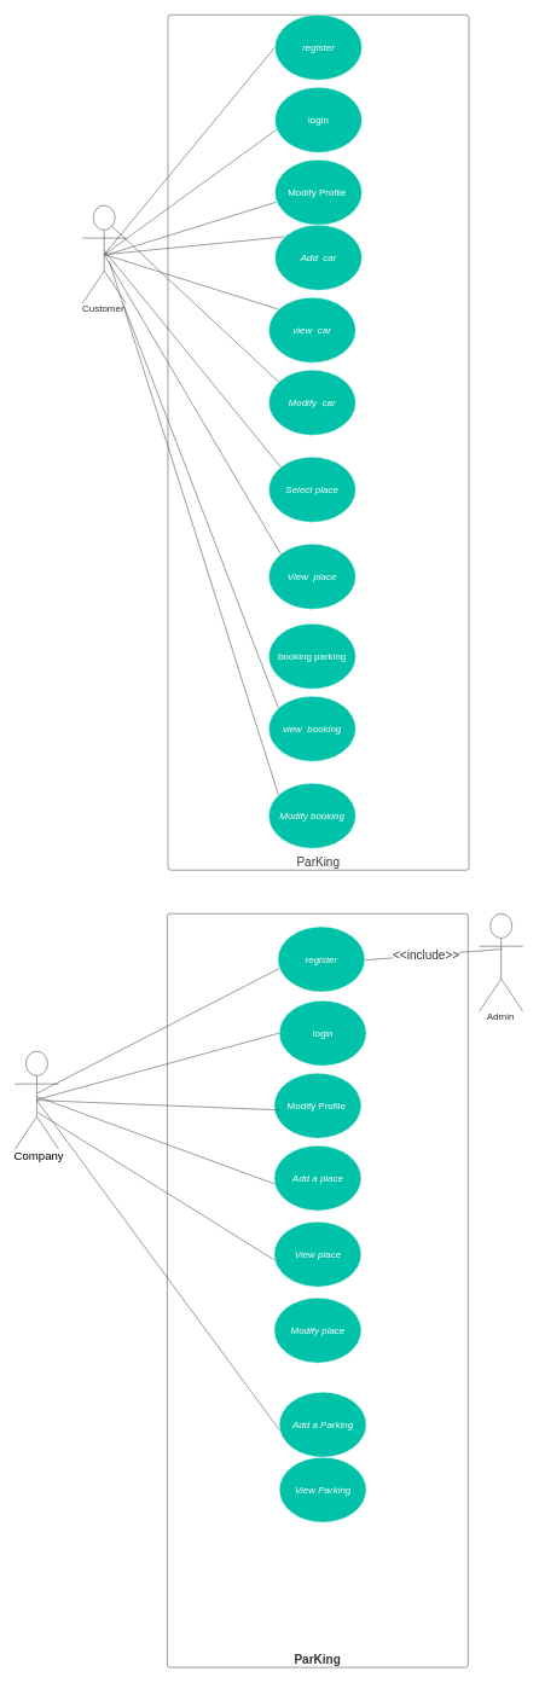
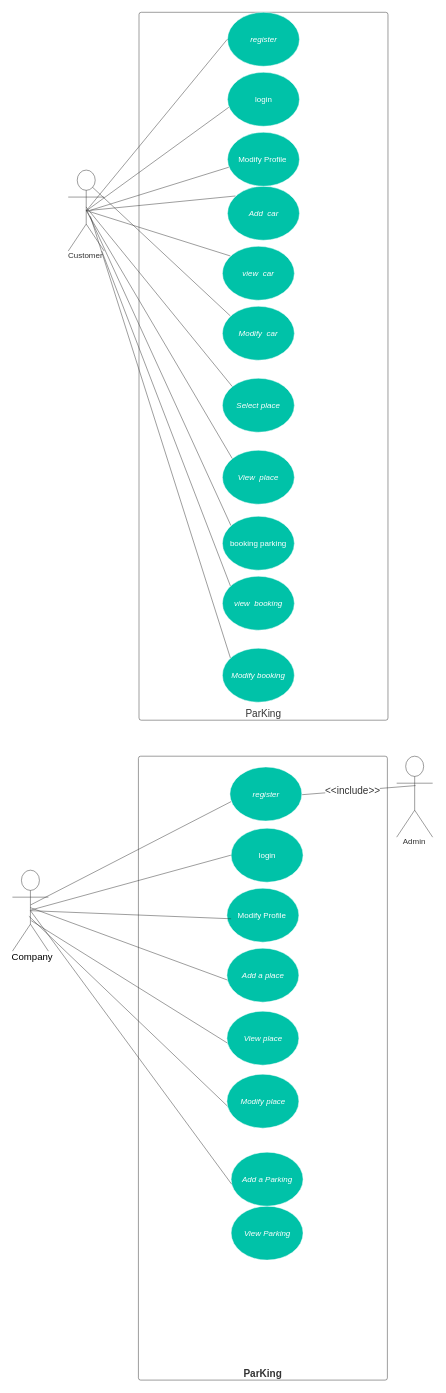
+ <mxCell id="38" value="" style="html=1;jettySize=18;whiteSpace=wrap;fontSize=13;strokeColor=#333333;strokeOpacity=100;strokeWidth=0.8;rounded=0;startArrow=none;endArrow=none;exitX=0.506;exitY=0.486;exitPerimeter=0;entryX=0.118;entryY=0.172;entryPerimeter=0;lucidId=2-g6SpY8H9Pt;" parent="1" source="25" target="3" edge="1"><mxGeometry width="100" height="100" relative="1" as="geometry"><Array as="points" /></mxGeometry></mxCell>
+ <mxCell id="44" value="" style="html=1;jettySize=18;whiteSpace=wrap;fontSize=13;strokeColor=#333333;strokeOpacity=100;strokeWidth=0.8;rounded=0;startArrow=none;endArrow=none;exitX=0.457;exitY=0.568;exitPerimeter=0;entryX=0.005;entryY=0.589;entryPerimeter=0;lucidId=G9g6W9McRclm;exitDx=0;exitDy=0;" edge="1" parent="1" target="19" source="30"><mxGeometry width="100" height="100" relative="1" as="geometry"><Array as="points" /><mxPoint x="40" y="1889" as="sourcePoint" /></mxGeometry></mxCell>
